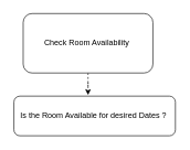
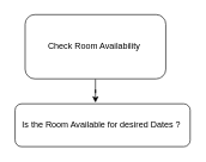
- <mxCell id="2" style="edgeStyle=orthogonalEdgeStyle;rounded=0;orthogonalLoop=1;jettySize=auto;html=1;entryX=0.459;entryY=-0.03;entryDx=0;entryDy=0;entryPerimeter=0;dashed=1;" edge="1" parent="1" source="3" target="4"><mxGeometry relative="1" as="geometry" /></mxCell>
+ <mxCell id="2" style="edgeStyle=orthogonalEdgeStyle;rounded=0;orthogonalLoop=1;jettySize=auto;html=1;entryX=0.459;entryY=-0.03;entryDx=0;entryDy=0;entryPerimeter=0;" edge="1" parent="1" source="3" target="4"><mxGeometry relative="1" as="geometry" /></mxCell>
